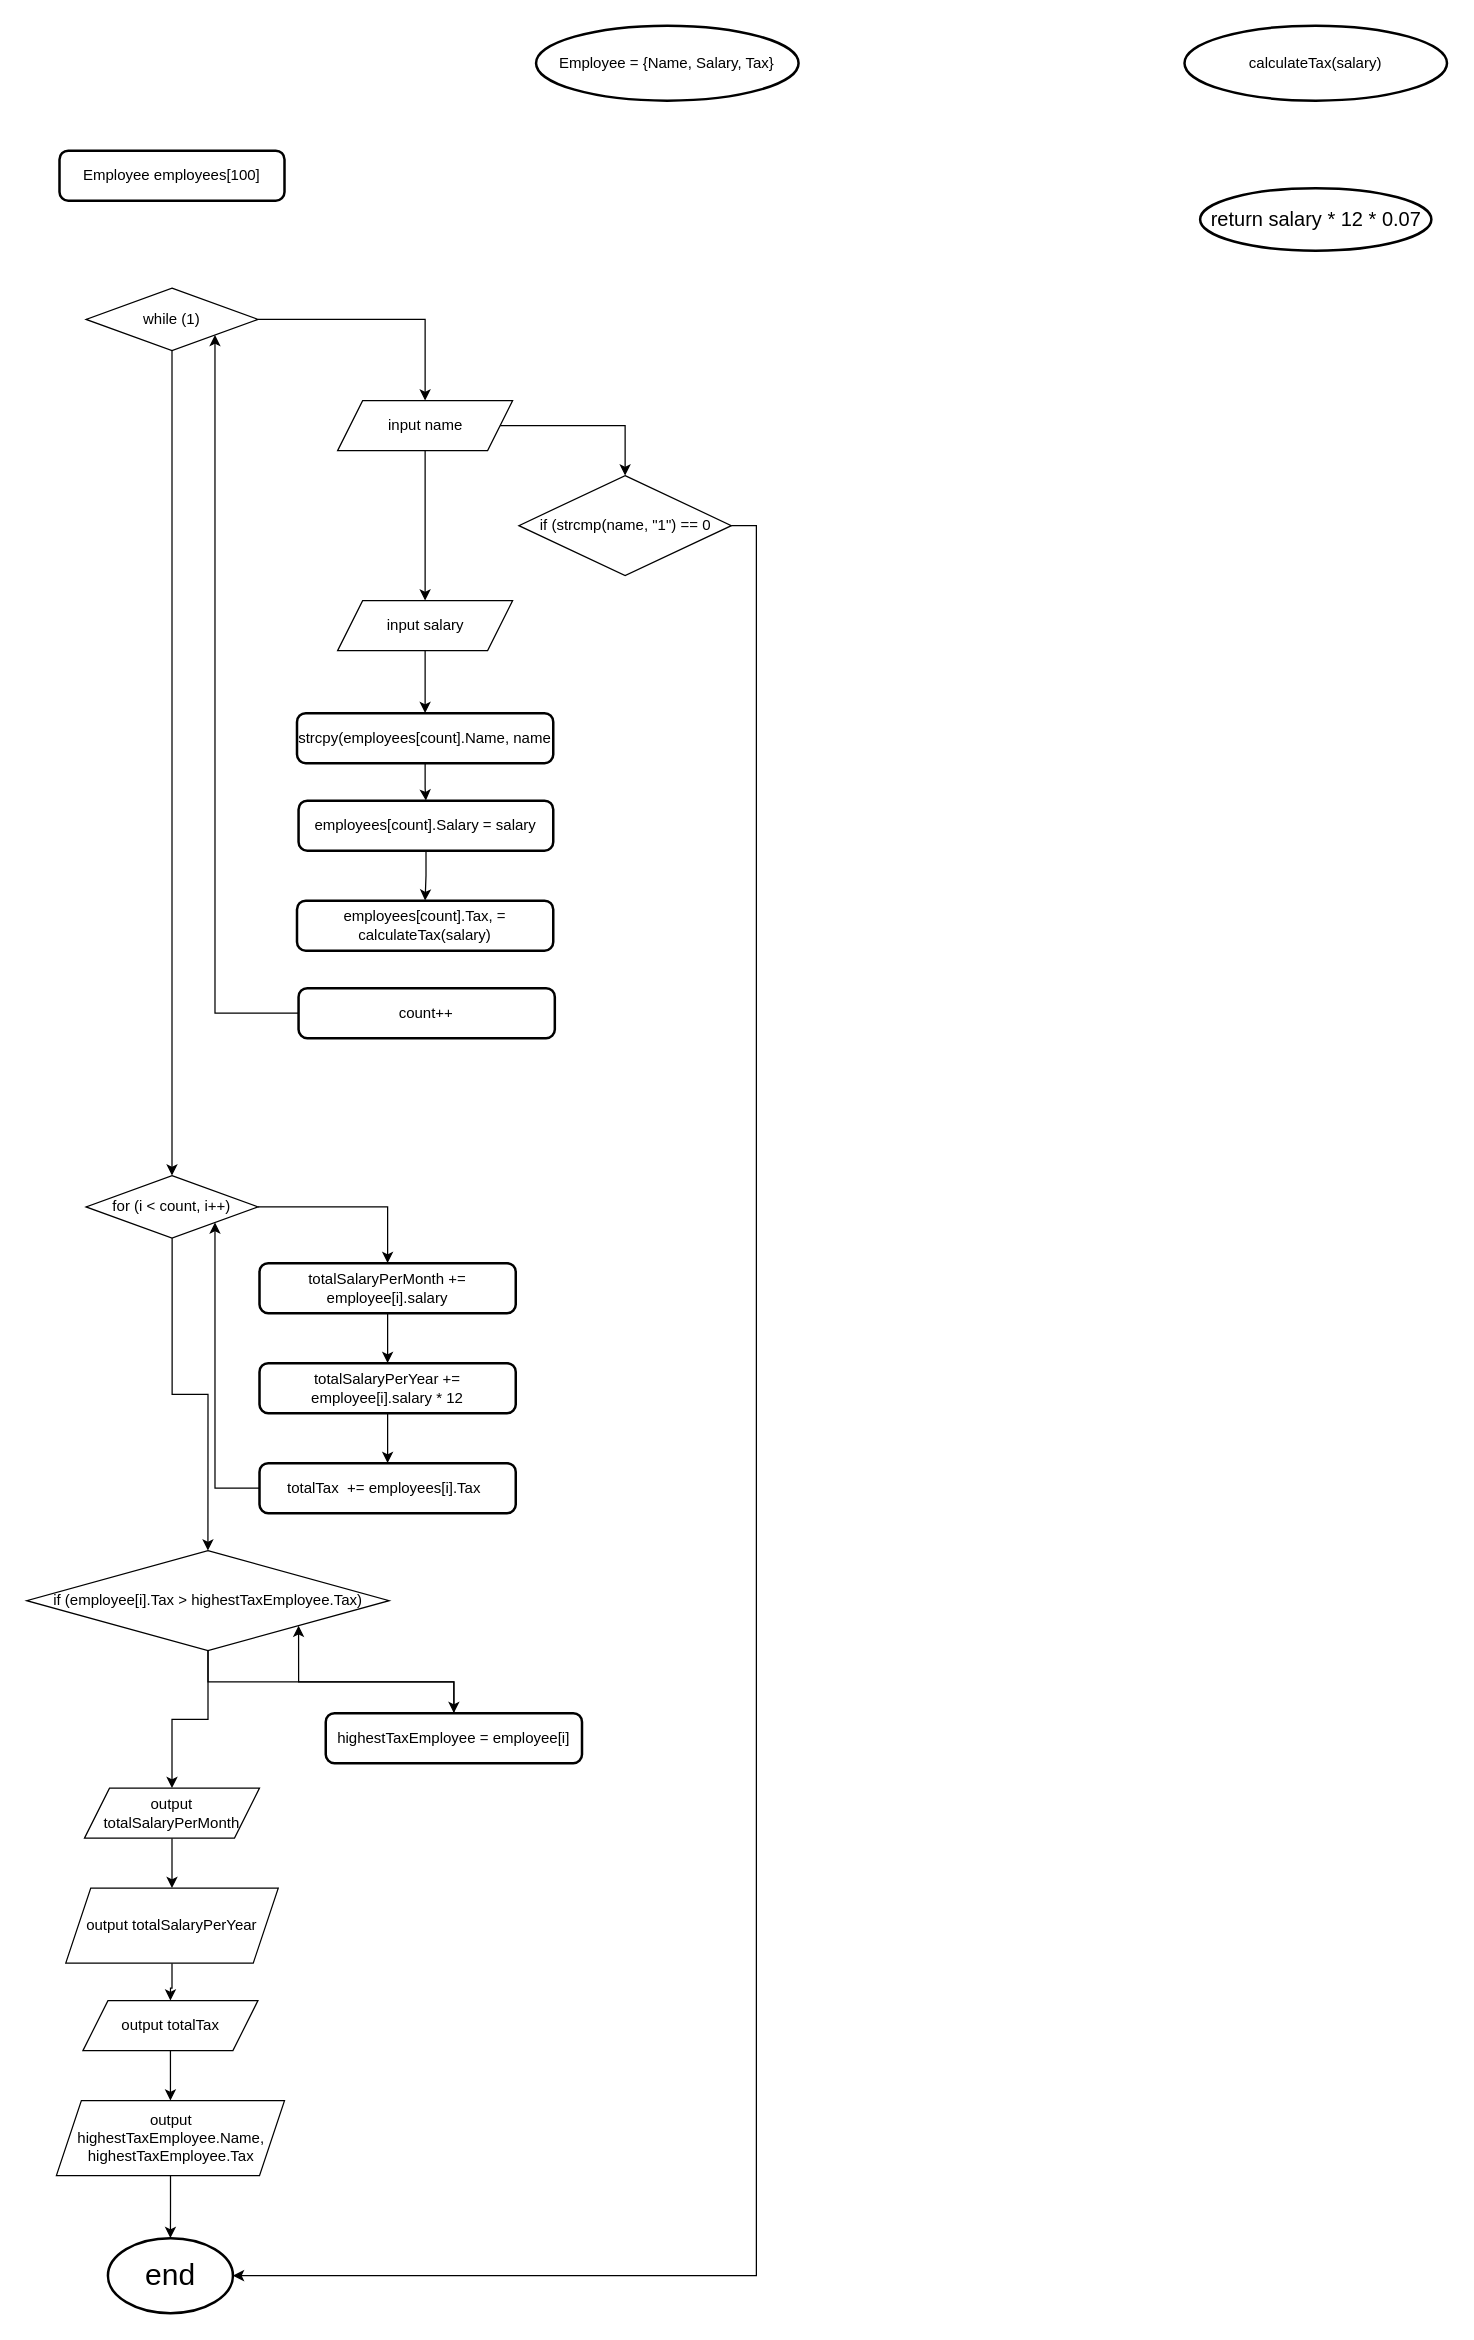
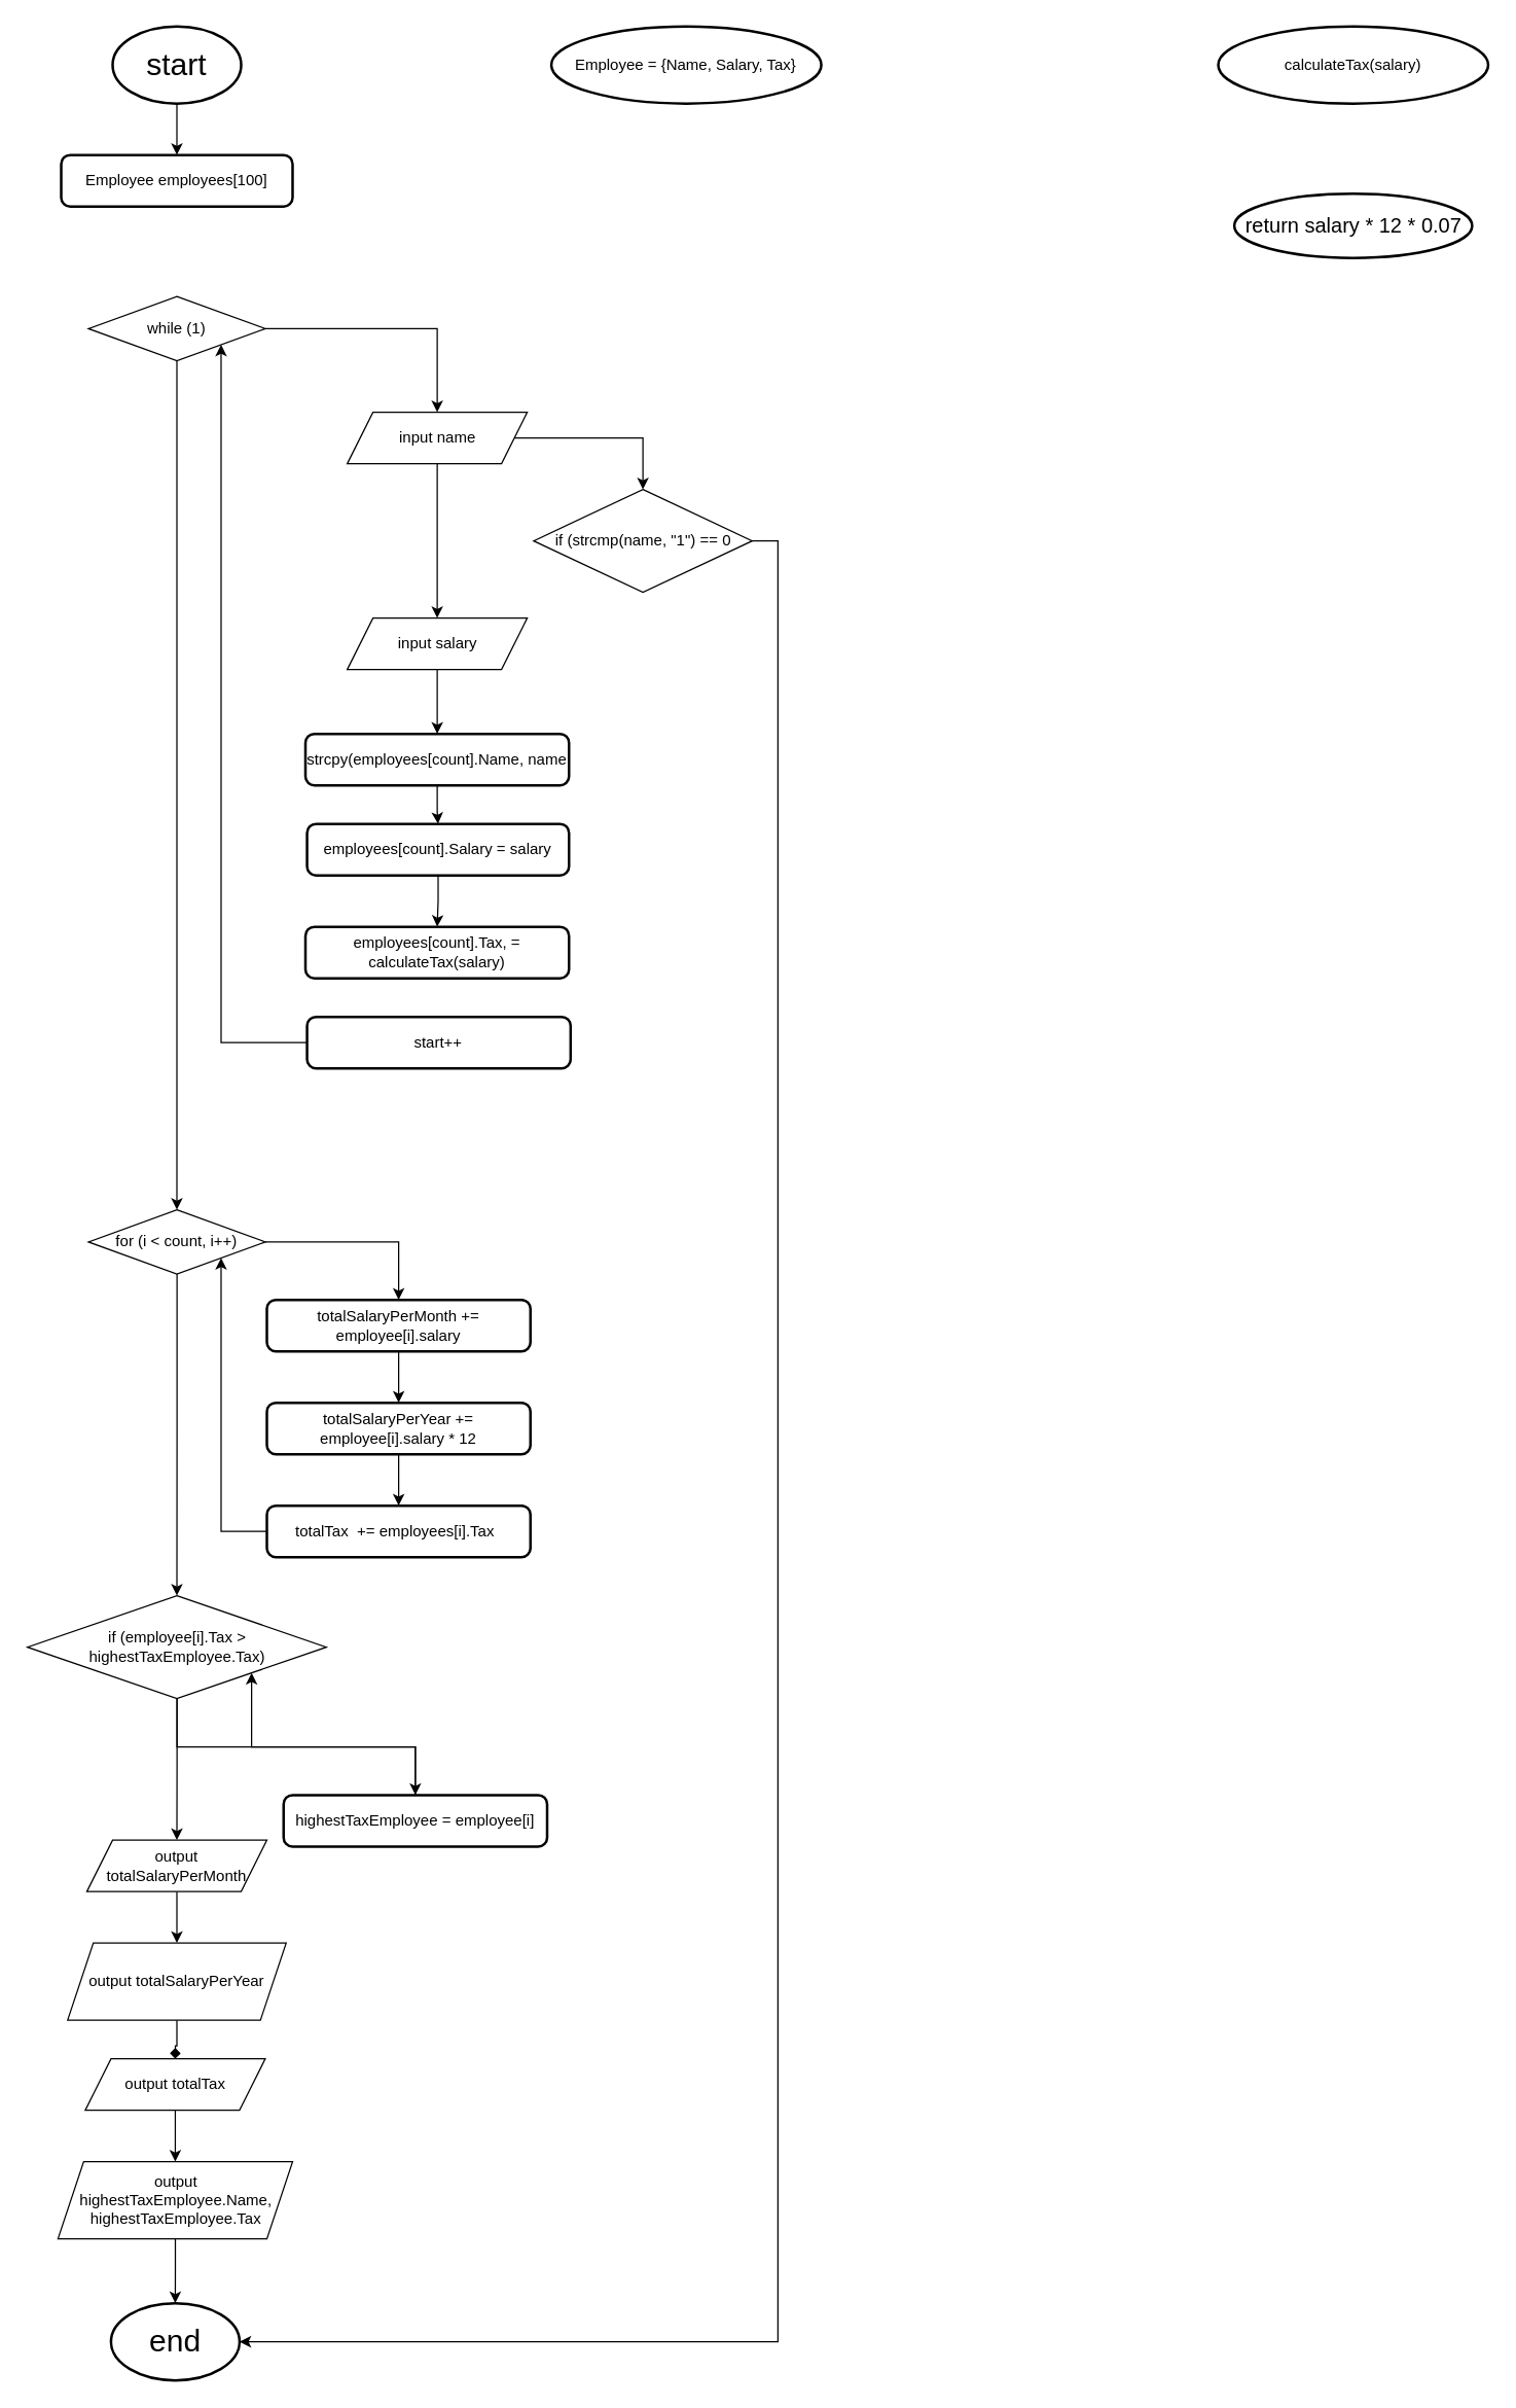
+ <mxCell id="3" value="&lt;font style=&quot;font-size: 24px;&quot;&gt;start&lt;/font&gt;" style="strokeWidth=2;html=1;shape=mxgraph.flowchart.start_1;whiteSpace=wrap;" vertex="1" parent="1"><mxGeometry x="87" y="20" width="100" height="60" as="geometry" /></mxCell>
+ <mxCell id="2" style="edgeStyle=orthogonalEdgeStyle;rounded=0;orthogonalLoop=1;jettySize=auto;html=1;entryX=0.5;entryY=0;entryDx=0;entryDy=0;" edge="1" parent="1" source="3" target="5"><mxGeometry relative="1" as="geometry" /></mxCell>
- <mxCell id="24" value="count++" style="rounded=1;whiteSpace=wrap;html=1;absoluteArcSize=1;arcSize=14;strokeWidth=2;" vertex="1" parent="1"><mxGeometry x="238.25" y="790" width="205" height="40" as="geometry" /></mxCell>
+ <mxCell id="24" value="start++" style="rounded=1;whiteSpace=wrap;html=1;absoluteArcSize=1;arcSize=14;strokeWidth=2;" vertex="1" parent="1"><mxGeometry x="238.25" y="790" width="205" height="40" as="geometry" /></mxCell>
- <mxCell id="36" value="if (employee[i].Tax &amp;gt; highestTaxEmployee.Tax)" style="rhombus;whiteSpace=wrap;html=1;" vertex="1" parent="1"><mxGeometry x="20.75" y="1240" width="290" height="80" as="geometry" /></mxCell>
+ <mxCell id="36" value="if (employee[i].Tax &amp;gt; highestTaxEmployee.Tax)" style="rhombus;whiteSpace=wrap;html=1;" vertex="1" parent="1"><mxGeometry x="20.75" y="1240" width="232.5" height="80" as="geometry" /></mxCell>
- <mxCell id="38" value="highestTaxEmployee = employee[i]" style="rounded=1;whiteSpace=wrap;html=1;absoluteArcSize=1;arcSize=14;strokeWidth=2;" vertex="1" parent="1"><mxGeometry x="260" y="1370" width="205" height="40" as="geometry" /></mxCell>
+ <mxCell id="38" value="highestTaxEmployee = employee[i]" style="rounded=1;whiteSpace=wrap;html=1;absoluteArcSize=1;arcSize=14;strokeWidth=2;" vertex="1" parent="1"><mxGeometry x="220" y="1395" width="205" height="40" as="geometry" /></mxCell>
- <mxCell id="41" style="edgeStyle=orthogonalEdgeStyle;rounded=0;orthogonalLoop=1;jettySize=auto;html=1;entryX=0.5;entryY=0;entryDx=0;entryDy=0;" edge="1" parent="1" source="42" target="44"><mxGeometry relative="1" as="geometry" /></mxCell>
+ <mxCell id="41" style="edgeStyle=orthogonalEdgeStyle;rounded=0;orthogonalLoop=1;jettySize=auto;html=1;entryX=0.5;entryY=0;entryDx=0;entryDy=0;endArrow=diamond;" edge="1" parent="1" source="42" target="44"><mxGeometry relative="1" as="geometry" /></mxCell>
